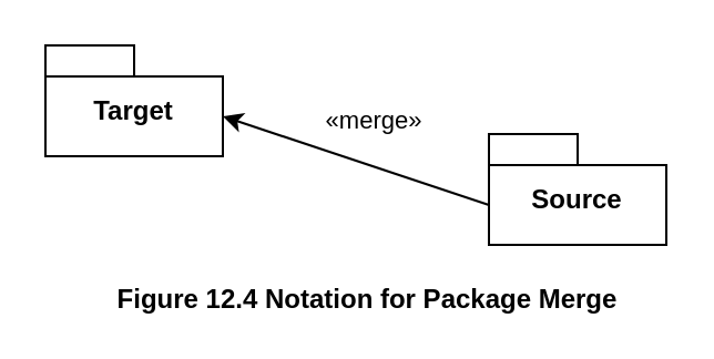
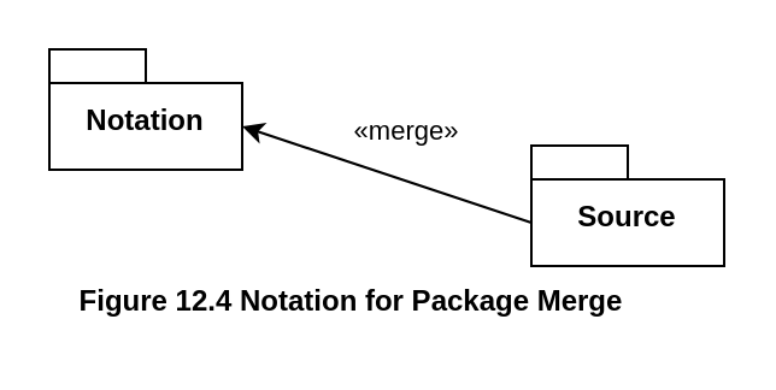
- <mxCell id="2" value="Target" style="shape=folder;fontStyle=1;spacingTop=10;tabWidth=40;tabHeight=14;tabPosition=left;html=1;whiteSpace=wrap;" vertex="1" parent="1"><mxGeometry width="80" height="50" as="geometry" x="20" y="20" /></mxCell>
+ <mxCell id="2" value="Notation" style="shape=folder;fontStyle=1;spacingTop=10;tabWidth=40;tabHeight=14;tabPosition=left;html=1;whiteSpace=wrap;" vertex="1" parent="1"><mxGeometry width="80" height="50" as="geometry" x="20" y="20" /></mxCell>
- <mxCell id="6" value="&lt;b&gt;Figure 12.4 Notation for Package Merge&lt;/b&gt;" style="text;html=1;align=center;verticalAlign=middle;resizable=0;points=[];autosize=1;strokeColor=none;fillColor=none;" vertex="1" parent="1"><mxGeometry x="40" y="120" width="250" height="30" as="geometry" /></mxCell>
+ <mxCell id="6" value="&lt;b&gt;Figure 12.4 Notation for Package Merge&lt;/b&gt;" style="text;html=1;align=center;verticalAlign=middle;resizable=0;points=[];autosize=1;strokeColor=none;fillColor=none;" vertex="1" parent="1"><mxGeometry y="110" width="250" height="30" as="geometry" x="20" /></mxCell>
